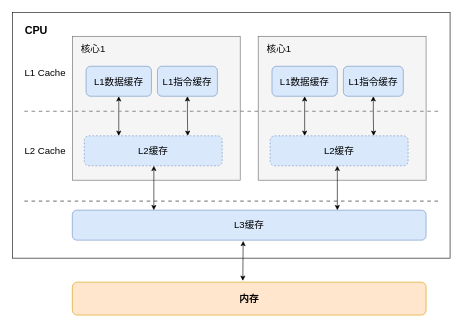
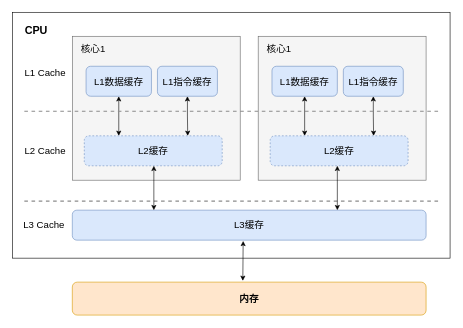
+ <mxCell id="25" value="L3 Cache" style="text;html=1;strokeColor=none;fillColor=none;align=center;verticalAlign=middle;whiteSpace=wrap;rounded=0;shadow=0;comic=0;fontSize=16;" vertex="1" parent="1"><mxGeometry x="28" y="365" width="90" height="20" as="geometry" /></mxCell>
